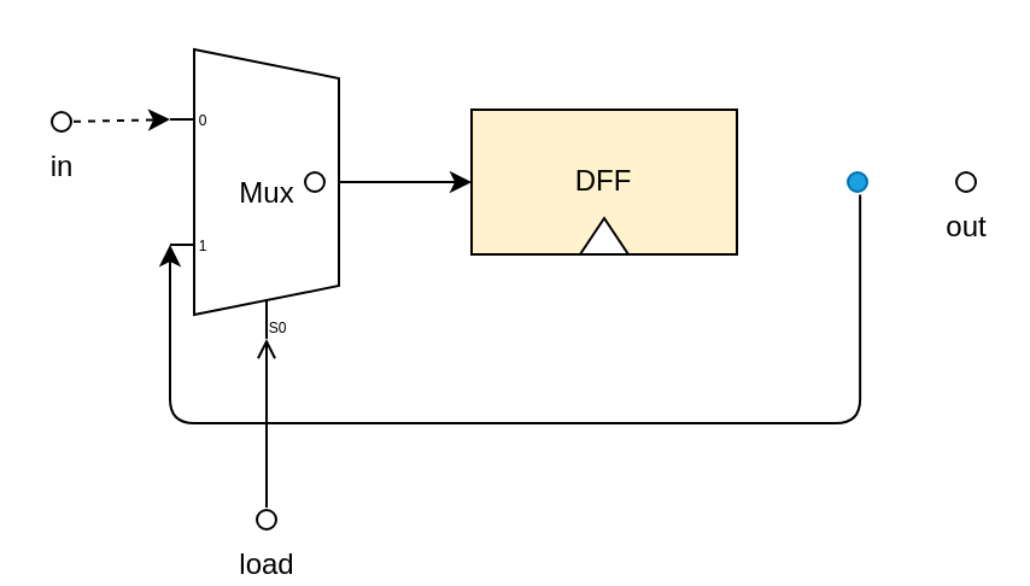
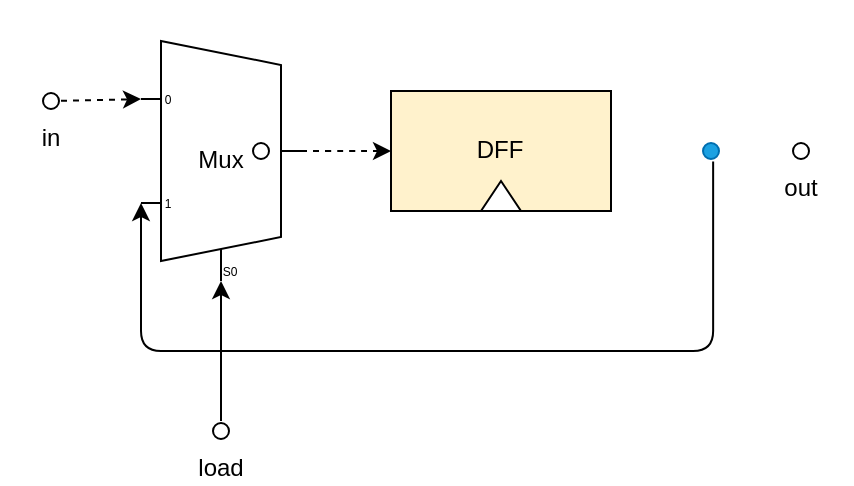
- <mxCell id="10" style="edgeStyle=elbowEdgeStyle;html=1;exitX=1;exitY=0.5;exitDx=0;exitDy=-5;exitPerimeter=0;entryX=0;entryY=0.5;entryDx=0;entryDy=0;" edge="1" parent="1" source="11" target="3"><mxGeometry relative="1" as="geometry" /></mxCell>
+ <mxCell id="10" style="edgeStyle=elbowEdgeStyle;html=1;exitX=1;exitY=0.5;exitDx=0;exitDy=-5;exitPerimeter=0;entryX=0;entryY=0.5;entryDx=0;entryDy=0;dashed=1;" edge="1" parent="1" source="11" target="3"><mxGeometry relative="1" as="geometry" /></mxCell>
- <mxCell id="13" style="edgeStyle=elbowEdgeStyle;elbow=vertical;html=1;entryX=0.375;entryY=1;entryDx=10;entryDy=0;entryPerimeter=0;endArrow=open;" edge="1" parent="1" source="14" target="11"><mxGeometry relative="1" as="geometry" /></mxCell>
+ <mxCell id="13" style="edgeStyle=elbowEdgeStyle;elbow=vertical;html=1;entryX=0.375;entryY=1;entryDx=10;entryDy=0;entryPerimeter=0;" edge="1" parent="1" source="14" target="11"><mxGeometry relative="1" as="geometry" /></mxCell>
